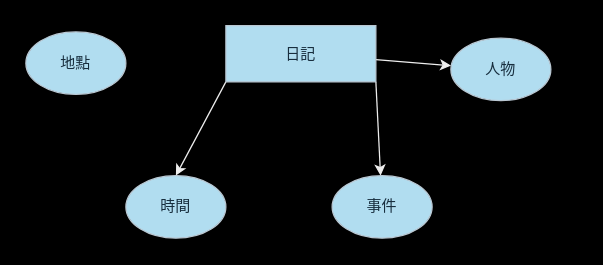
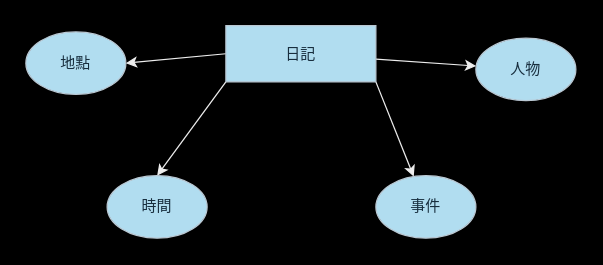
+ <mxCell id="5" style="rounded=0;orthogonalLoop=1;jettySize=auto;html=1;exitX=0;exitY=0.5;exitDx=0;exitDy=0;entryX=1;entryY=0.5;entryDx=0;entryDy=0;strokeColor=#EEEEEE;fontColor=#FFFFFF;" edge="1" parent="1" source="6" target="9"><mxGeometry relative="1" as="geometry" /></mxCell>
- <mxCell id="7" value="人物" style="ellipse;whiteSpace=wrap;html=1;fillColor=#B1DDF0;strokeColor=#BAC8D3;fontColor=#182E3E;labelBackgroundColor=none;" vertex="1" parent="1"><mxGeometry x="360" y="30" width="80" height="50" as="geometry" /></mxCell>
+ <mxCell id="7" value="人物" style="ellipse;whiteSpace=wrap;html=1;fillColor=#B1DDF0;strokeColor=#BAC8D3;fontColor=#182E3E;labelBackgroundColor=none;" vertex="1" parent="1"><mxGeometry x="380" y="30" width="80" height="50" as="geometry" /></mxCell>
- <mxCell id="8" value="時間" style="ellipse;whiteSpace=wrap;html=1;fillColor=#B1DDF0;strokeColor=#BAC8D3;fontColor=#182E3E;labelBackgroundColor=none;" vertex="1" parent="1"><mxGeometry x="100" y="140" width="80" height="50" as="geometry" /></mxCell>
+ <mxCell id="8" value="時間" style="ellipse;whiteSpace=wrap;html=1;fillColor=#B1DDF0;strokeColor=#BAC8D3;fontColor=#182E3E;labelBackgroundColor=none;" vertex="1" parent="1"><mxGeometry x="85" y="140" width="80" height="50" as="geometry" /></mxCell>
- <mxCell id="10" value="事件" style="ellipse;whiteSpace=wrap;html=1;fillColor=#B1DDF0;strokeColor=#BAC8D3;fontColor=#182E3E;labelBackgroundColor=none;" vertex="1" parent="1"><mxGeometry x="265" y="140" width="80" height="50" as="geometry" /></mxCell>
+ <mxCell id="10" value="事件" style="ellipse;whiteSpace=wrap;html=1;fillColor=#B1DDF0;strokeColor=#BAC8D3;fontColor=#182E3E;labelBackgroundColor=none;" vertex="1" parent="1"><mxGeometry x="300" y="140" width="80" height="50" as="geometry" /></mxCell>
